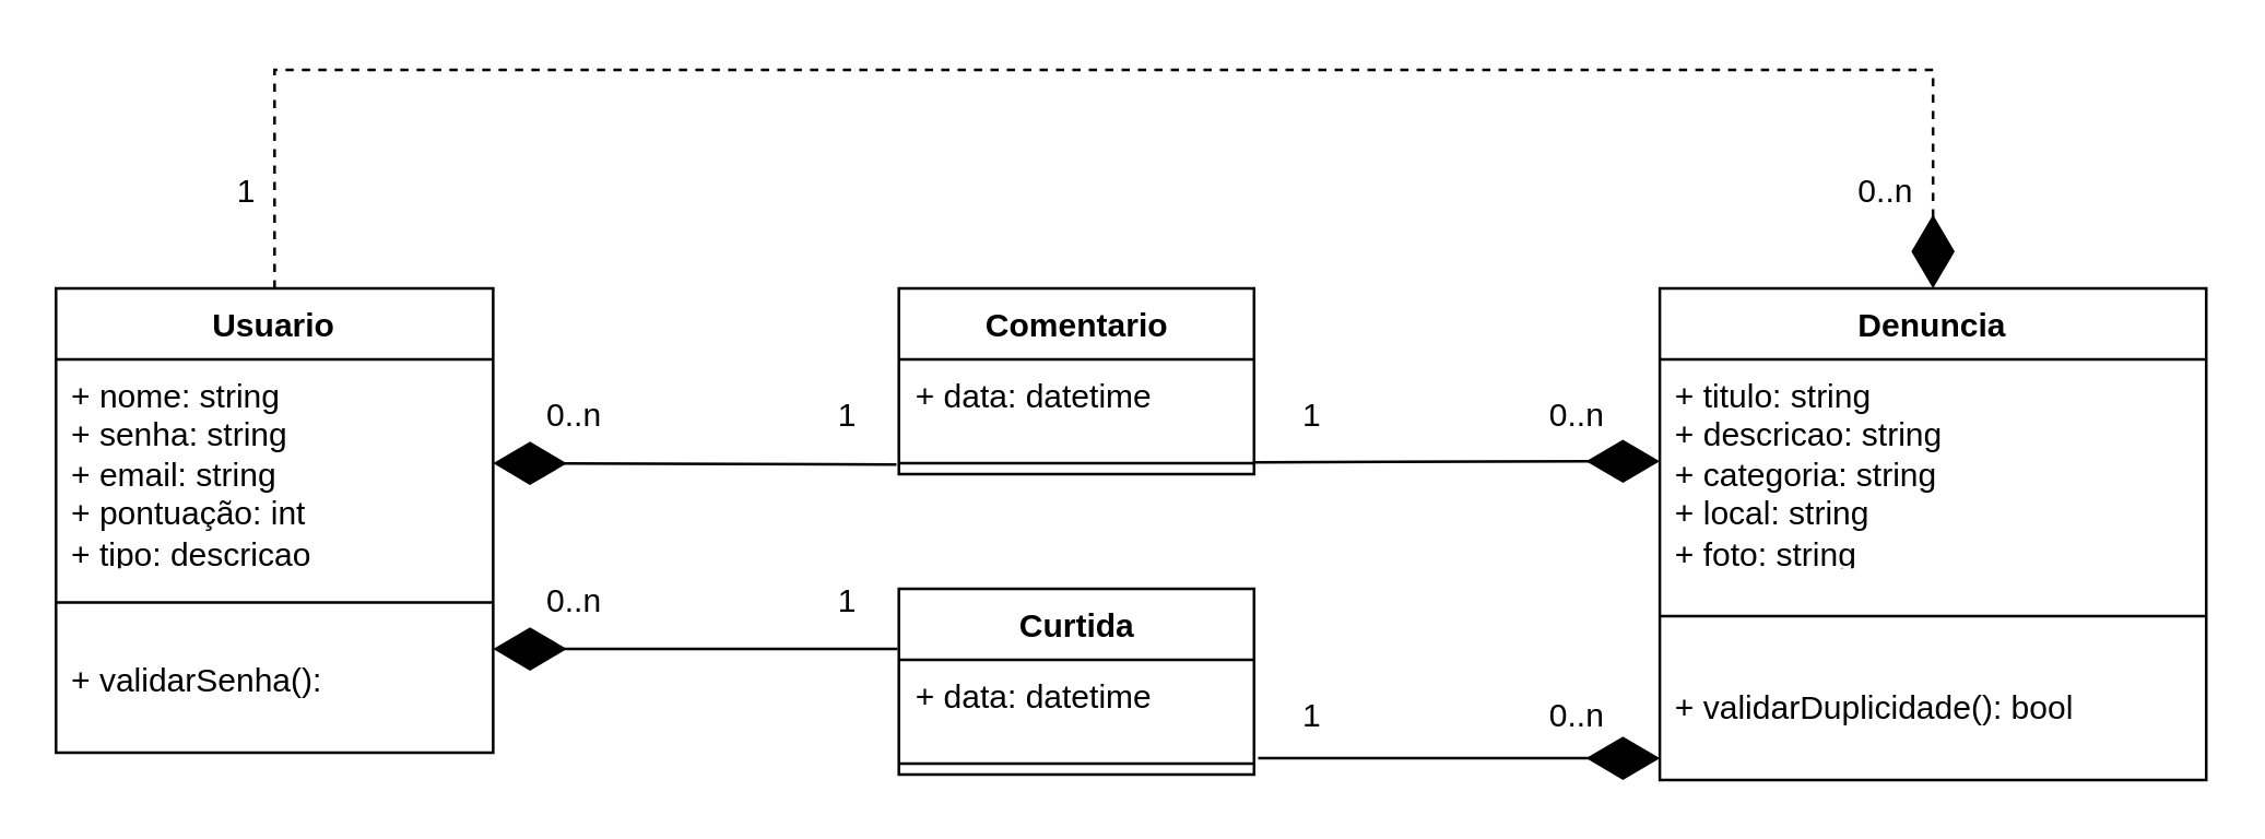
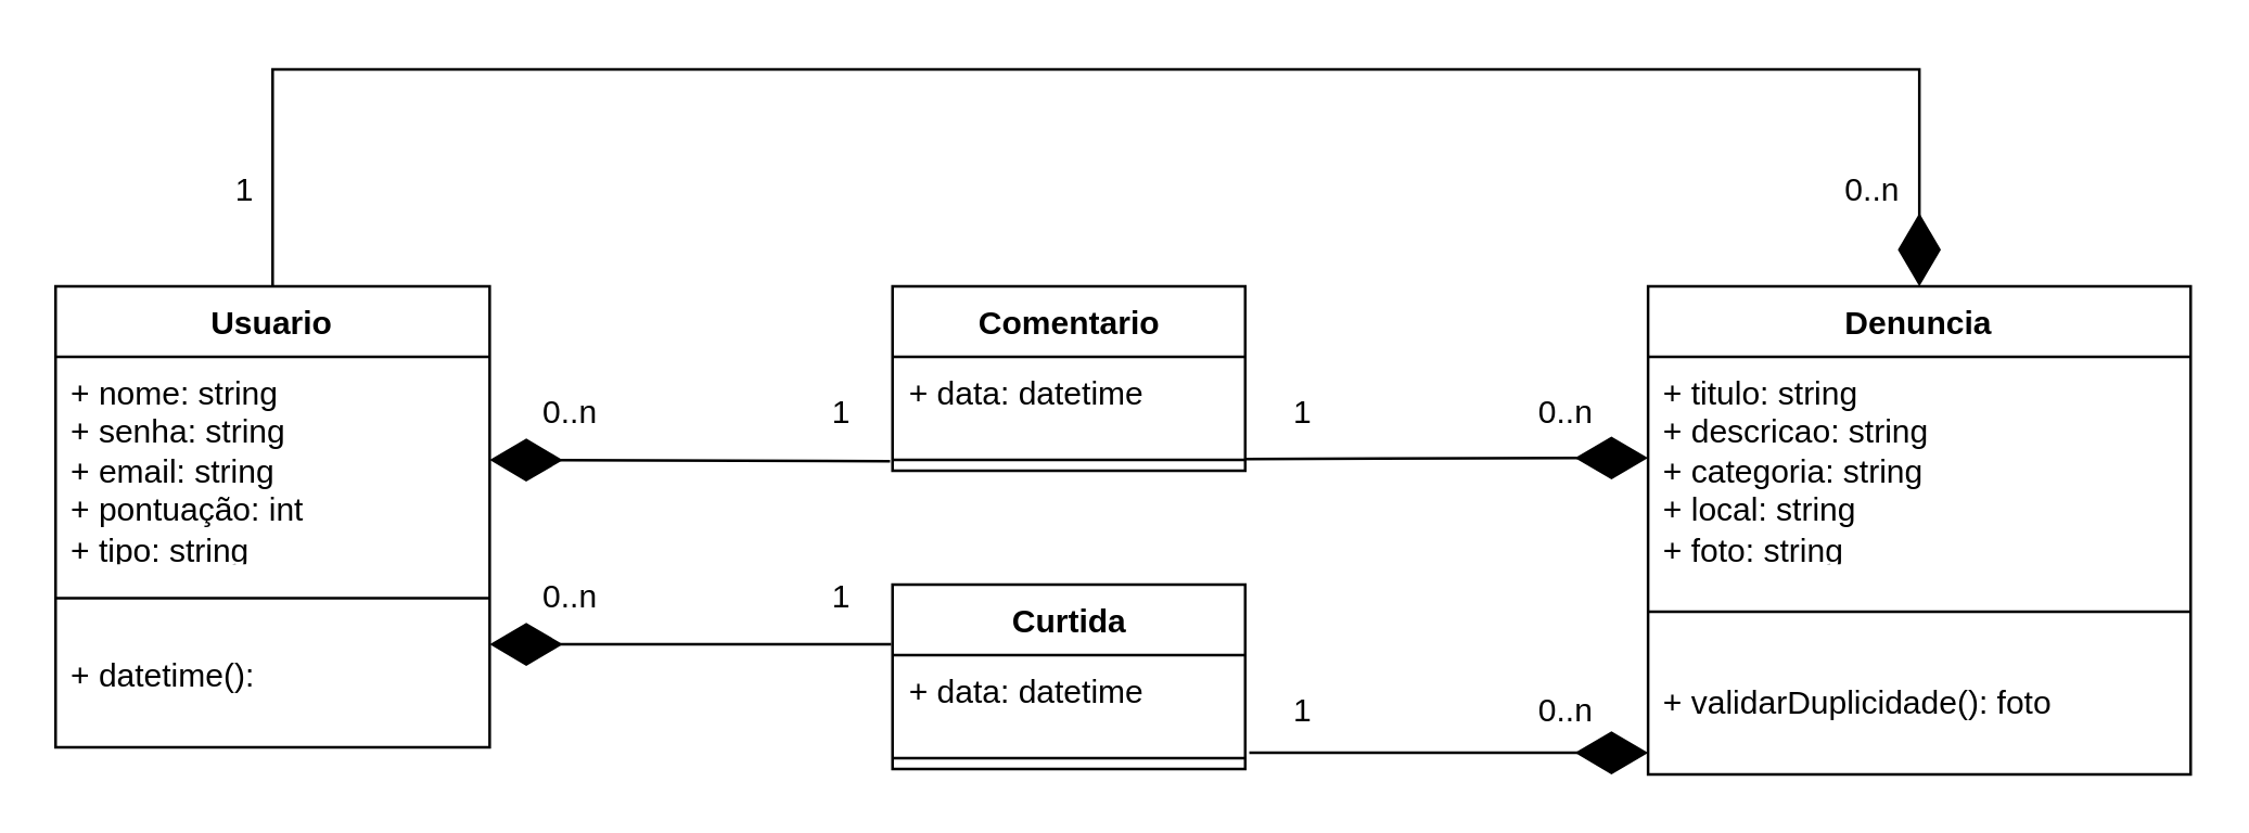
- <mxCell id="28" value="" style="endArrow=diamondThin;endFill=1;endSize=24;html=1;rounded=0;exitX=0.5;exitY=0;exitDx=0;exitDy=0;entryX=0.5;entryY=0;entryDx=0;entryDy=0;dashed=1;" edge="1" parent="1" source="2" target="6"><mxGeometry width="160" relative="1" as="geometry"><mxPoint x="300" y="20" as="sourcePoint" /><mxPoint x="460" y="20" as="targetPoint" /><Array as="points"><mxPoint x="100" y="20" /><mxPoint x="707" y="20" /></Array></mxGeometry></mxCell>
+ <mxCell id="28" value="" style="endArrow=diamondThin;endFill=1;endSize=24;html=1;rounded=0;exitX=0.5;exitY=0;exitDx=0;exitDy=0;entryX=0.5;entryY=0;entryDx=0;entryDy=0;" edge="1" parent="1" source="2" target="6"><mxGeometry width="160" relative="1" as="geometry"><mxPoint x="300" y="20" as="sourcePoint" /><mxPoint x="460" y="20" as="targetPoint" /><Array as="points"><mxPoint x="100" y="20" /><mxPoint x="707" y="20" /></Array></mxGeometry></mxCell>
- <mxCell id="3" value="+ nome: string&lt;div&gt;+ senha: string&lt;div&gt;+ email: string&lt;/div&gt;&lt;div&gt;+ pontuação: int&lt;/div&gt;&lt;div&gt;+ tipo: descricao&lt;/div&gt;&lt;div&gt;&lt;br&gt;&lt;div&gt;&lt;br&gt;&lt;/div&gt;&lt;/div&gt;&lt;/div&gt;" style="text;strokeColor=none;fillColor=none;align=left;verticalAlign=top;spacingLeft=4;spacingRight=4;overflow=hidden;rotatable=0;points=[[0,0.5],[1,0.5]];portConstraint=eastwest;whiteSpace=wrap;html=1;" vertex="1" parent="2"><mxGeometry y="26" width="160" height="74" as="geometry" /></mxCell>
+ <mxCell id="3" value="+ nome: string&lt;div&gt;+ senha: string&lt;div&gt;+ email: string&lt;/div&gt;&lt;div&gt;+ pontuação: int&lt;/div&gt;&lt;div&gt;+ tipo: string&lt;/div&gt;&lt;div&gt;&lt;br&gt;&lt;div&gt;&lt;br&gt;&lt;/div&gt;&lt;/div&gt;&lt;/div&gt;" style="text;strokeColor=none;fillColor=none;align=left;verticalAlign=top;spacingLeft=4;spacingRight=4;overflow=hidden;rotatable=0;points=[[0,0.5],[1,0.5]];portConstraint=eastwest;whiteSpace=wrap;html=1;" vertex="1" parent="2"><mxGeometry y="26" width="160" height="74" as="geometry" /></mxCell>
- <mxCell id="5" value="&lt;div&gt;&lt;div&gt;+ validarSenha():&lt;/div&gt;&lt;/div&gt;" style="text;strokeColor=none;fillColor=none;align=left;verticalAlign=top;spacingLeft=4;spacingRight=4;overflow=hidden;rotatable=0;points=[[0,0.5],[1,0.5]];portConstraint=eastwest;whiteSpace=wrap;html=1;" vertex="1" parent="2"><mxGeometry y="130" width="160" height="40" as="geometry" /></mxCell>
+ <mxCell id="5" value="&lt;div&gt;&lt;div&gt;+ datetime():&lt;/div&gt;&lt;/div&gt;" style="text;strokeColor=none;fillColor=none;align=left;verticalAlign=top;spacingLeft=4;spacingRight=4;overflow=hidden;rotatable=0;points=[[0,0.5],[1,0.5]];portConstraint=eastwest;whiteSpace=wrap;html=1;" vertex="1" parent="2"><mxGeometry y="130" width="160" height="40" as="geometry" /></mxCell>
- <mxCell id="9" value="+ validarDuplicidade(): bool" style="text;strokeColor=none;fillColor=none;align=left;verticalAlign=top;spacingLeft=4;spacingRight=4;overflow=hidden;rotatable=0;points=[[0,0.5],[1,0.5]];portConstraint=eastwest;whiteSpace=wrap;html=1;" vertex="1" parent="6"><mxGeometry y="140" width="200" height="40" as="geometry" /></mxCell>
+ <mxCell id="9" value="+ validarDuplicidade(): foto" style="text;strokeColor=none;fillColor=none;align=left;verticalAlign=top;spacingLeft=4;spacingRight=4;overflow=hidden;rotatable=0;points=[[0,0.5],[1,0.5]];portConstraint=eastwest;whiteSpace=wrap;html=1;" vertex="1" parent="6"><mxGeometry y="140" width="200" height="40" as="geometry" /></mxCell>
